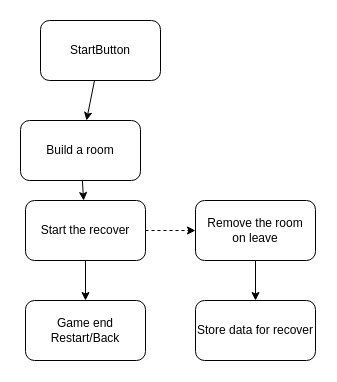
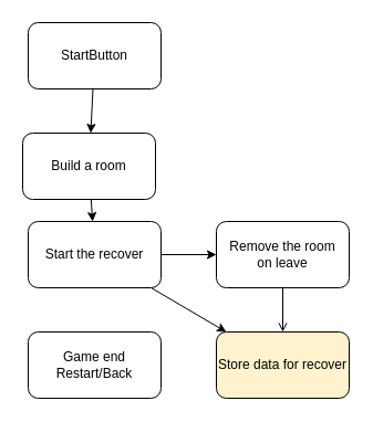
- <mxCell id="3" value="StartButton" style="rounded=1;whiteSpace=wrap;html=1;" vertex="1" parent="1"><mxGeometry x="40" y="20" width="120" height="60" as="geometry" /></mxCell>
+ <mxCell id="3" value="StartButton" style="rounded=1;whiteSpace=wrap;html=1;" vertex="1" parent="1"><mxGeometry x="25" y="20" width="120" height="60" as="geometry" /></mxCell>
- <mxCell id="6" value="" style="edgeStyle=none;html=1;dashed=1;" edge="1" parent="1" source="8" target="10"><mxGeometry relative="1" as="geometry" /></mxCell>
+ <mxCell id="6" value="" style="edgeStyle=none;html=1;" edge="1" parent="1" source="8" target="10"><mxGeometry relative="1" as="geometry" /></mxCell>
- <mxCell id="7" value="" style="edgeStyle=none;html=1;" edge="1" parent="1" source="8" target="12"><mxGeometry relative="1" as="geometry" /></mxCell>
+ <mxCell id="7" value="" style="edgeStyle=none;html=1;" edge="1" parent="1" source="8" target="11"><mxGeometry relative="1" as="geometry" /></mxCell>
- <mxCell id="9" value="" style="edgeStyle=none;html=1;" edge="1" parent="1" source="10" target="11"><mxGeometry relative="1" as="geometry" /></mxCell>
+ <mxCell id="9" value="" style="edgeStyle=none;html=1;endArrow=open;" edge="1" parent="1" source="10" target="11"><mxGeometry relative="1" as="geometry" /></mxCell>
- <mxCell id="11" value="Store data for recover" style="whiteSpace=wrap;html=1;rounded=1;" vertex="1" parent="1"><mxGeometry x="195" y="300" width="120" height="60" as="geometry" /></mxCell>
+ <mxCell id="11" value="Store data for recover" style="whiteSpace=wrap;html=1;rounded=1;fillColor=#fff2cc;" vertex="1" parent="1"><mxGeometry x="195" y="300" width="120" height="60" as="geometry" /></mxCell>
